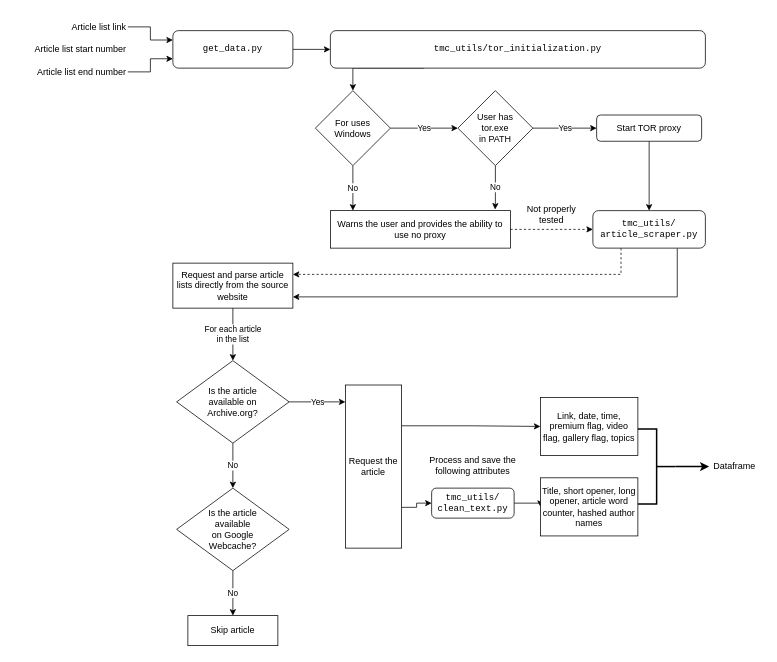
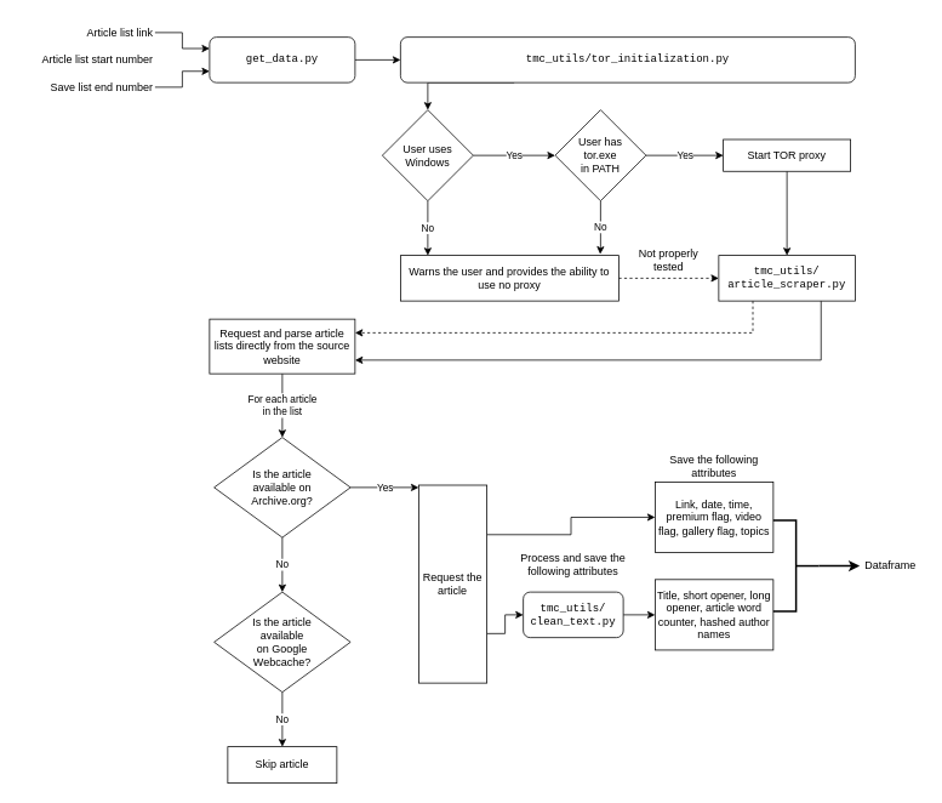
- <mxCell id="8" value="&lt;div align=&quot;right&quot;&gt;&lt;font face=&quot;Helvetica&quot;&gt;Article list end number&lt;/font&gt;&lt;/div&gt;" style="text;html=1;align=right;verticalAlign=middle;whiteSpace=wrap;rounded=0;fontFamily=Courier New;labelBackgroundColor=default;" vertex="1" parent="1"><mxGeometry x="20" y="80" width="150" height="30" as="geometry" /></mxCell>
+ <mxCell id="8" value="&lt;div align=&quot;right&quot;&gt;&lt;font face=&quot;Helvetica&quot;&gt;Save list end number&lt;/font&gt;&lt;/div&gt;" style="text;html=1;align=right;verticalAlign=middle;whiteSpace=wrap;rounded=0;fontFamily=Courier New;labelBackgroundColor=default;" vertex="1" parent="1"><mxGeometry x="20" y="80" width="150" height="30" as="geometry" /></mxCell>
- <mxCell id="13" value="For uses Windows" style="rhombus;whiteSpace=wrap;html=1;fontFamily=Helvetica;" vertex="1" parent="1"><mxGeometry x="420" y="120" width="100" height="100" as="geometry" /></mxCell>
+ <mxCell id="13" value="User uses Windows" style="rhombus;whiteSpace=wrap;html=1;fontFamily=Helvetica;" vertex="1" parent="1"><mxGeometry x="420" y="120" width="100" height="100" as="geometry" /></mxCell>
- <mxCell id="18" value="Start TOR proxy" style="whiteSpace=wrap;html=1;fontFamily=Helvetica;rounded=1;" vertex="1" parent="1"><mxGeometry x="795" y="152.5" width="140" height="35" as="geometry" /></mxCell>
+ <mxCell id="18" value="Start TOR proxy" style="rounded=0;whiteSpace=wrap;html=1;fontFamily=Helvetica;" vertex="1" parent="1"><mxGeometry x="795" y="152.5" width="140" height="35" as="geometry" /></mxCell>
- <mxCell id="23" value="&lt;div&gt;&lt;font&gt;tmc_utils/&lt;/font&gt;&lt;/div&gt;&lt;div&gt;&lt;font&gt;article_scraper.py&lt;/font&gt;&lt;/div&gt;" style="rounded=1;whiteSpace=wrap;html=1;fontFamily=Courier New;" vertex="1" parent="1"><mxGeometry x="790" y="280" width="150" height="50" as="geometry" /></mxCell>
+ <mxCell id="23" value="&lt;div&gt;&lt;font&gt;tmc_utils/&lt;/font&gt;&lt;/div&gt;&lt;div&gt;&lt;font&gt;article_scraper.py&lt;/font&gt;&lt;/div&gt;" style="whiteSpace=wrap;html=1;fontFamily=Courier New;rounded=0;" vertex="1" parent="1"><mxGeometry x="790" y="280" width="150" height="50" as="geometry" /></mxCell>
+ <mxCell id="38" value="Save the following attributes" style="text;html=1;strokeColor=none;fillColor=none;align=center;verticalAlign=middle;whiteSpace=wrap;rounded=0;fontFamily=Helvetica;labelBackgroundColor=default;" vertex="1" parent="1"><mxGeometry x="720" y="497" width="130" height="30" as="geometry" /></mxCell>
- <mxCell id="35" value="Request the article" style="rounded=0;whiteSpace=wrap;html=1;fontFamily=Helvetica;" vertex="1" parent="1"><mxGeometry x="460" y="512.5" width="75" height="217.5" as="geometry" /></mxCell>
+ <mxCell id="35" value="Request the article" style="rounded=0;whiteSpace=wrap;html=1;fontFamily=Helvetica;" vertex="1" parent="1"><mxGeometry x="460" y="532.5" width="75" height="217.5" as="geometry" /></mxCell>
- <mxCell id="37" value="&lt;div&gt;&lt;font&gt;tmc_utils/&lt;/font&gt;&lt;/div&gt;&lt;div&gt;&lt;font&gt;clean_text.py&lt;/font&gt;&lt;/div&gt;" style="rounded=1;whiteSpace=wrap;html=1;fontFamily=Courier New;" vertex="1" parent="1"><mxGeometry x="575" y="650" width="110" height="40" as="geometry" /></mxCell>
+ <mxCell id="37" value="&lt;div&gt;&lt;font&gt;tmc_utils/&lt;/font&gt;&lt;/div&gt;&lt;div&gt;&lt;font&gt;clean_text.py&lt;/font&gt;&lt;/div&gt;" style="rounded=1;whiteSpace=wrap;html=1;fontFamily=Courier New;" vertex="1" parent="1"><mxGeometry x="575" y="650" width="110" height="50" as="geometry" /></mxCell>
